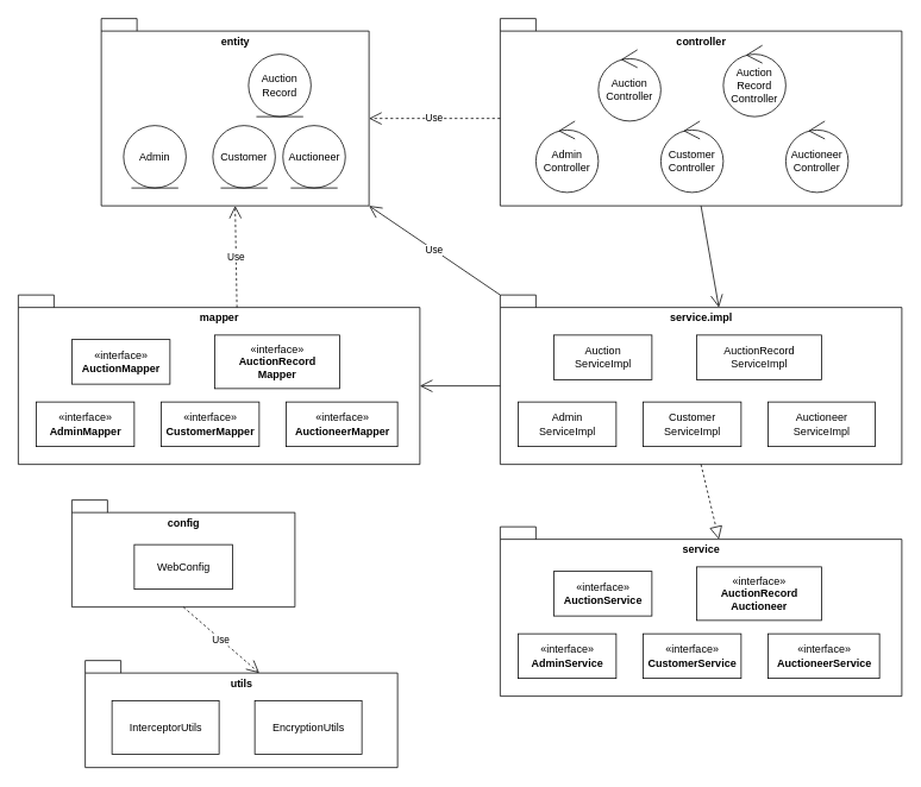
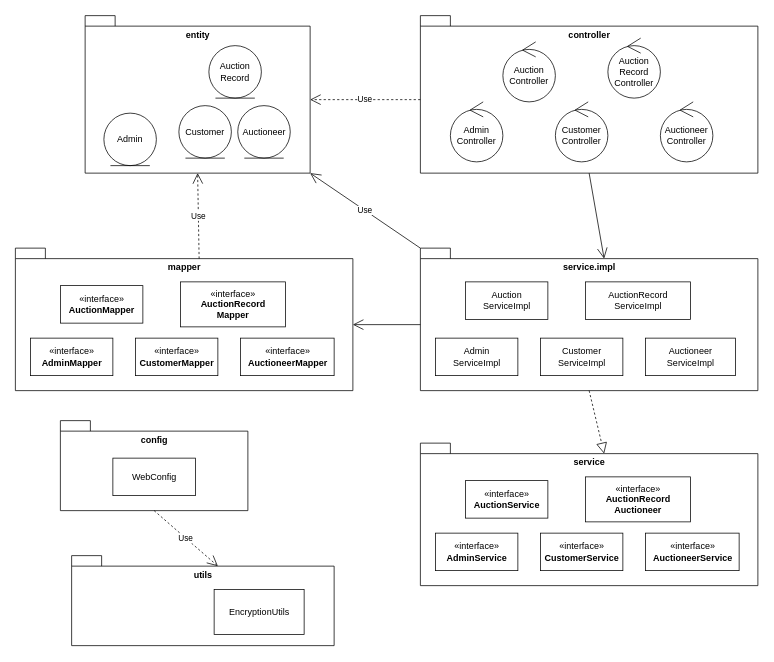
- <mxCell id="9" value="Admin" style="ellipse;shape=umlEntity;whiteSpace=wrap;html=1;" vertex="1" parent="1"><mxGeometry x="138" y="140" width="70" height="70" as="geometry" /></mxCell>
+ <mxCell id="9" value="Admin" style="ellipse;shape=umlEntity;whiteSpace=wrap;html=1;" vertex="1" parent="1"><mxGeometry x="138" y="150" width="70" height="70" as="geometry" /></mxCell>
- <mxCell id="40" value="InterceptorUtils" style="html=1;" vertex="1" parent="1"><mxGeometry x="125" y="785" width="120" height="60" as="geometry" /></mxCell>
